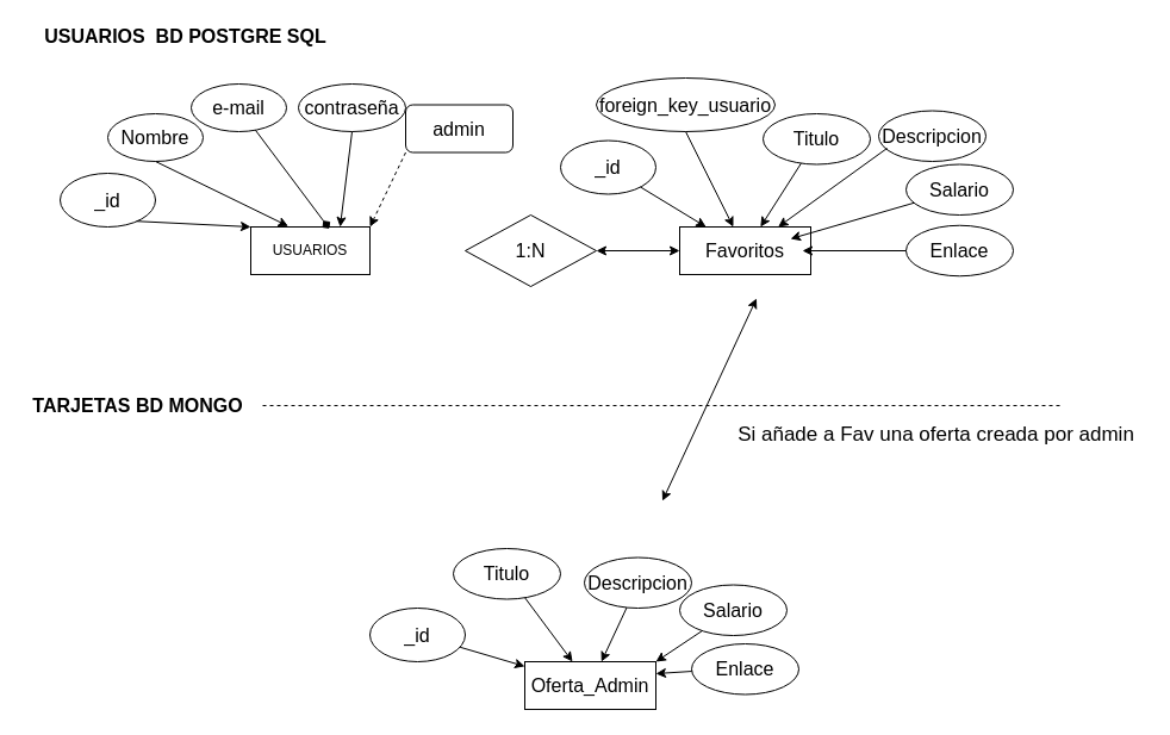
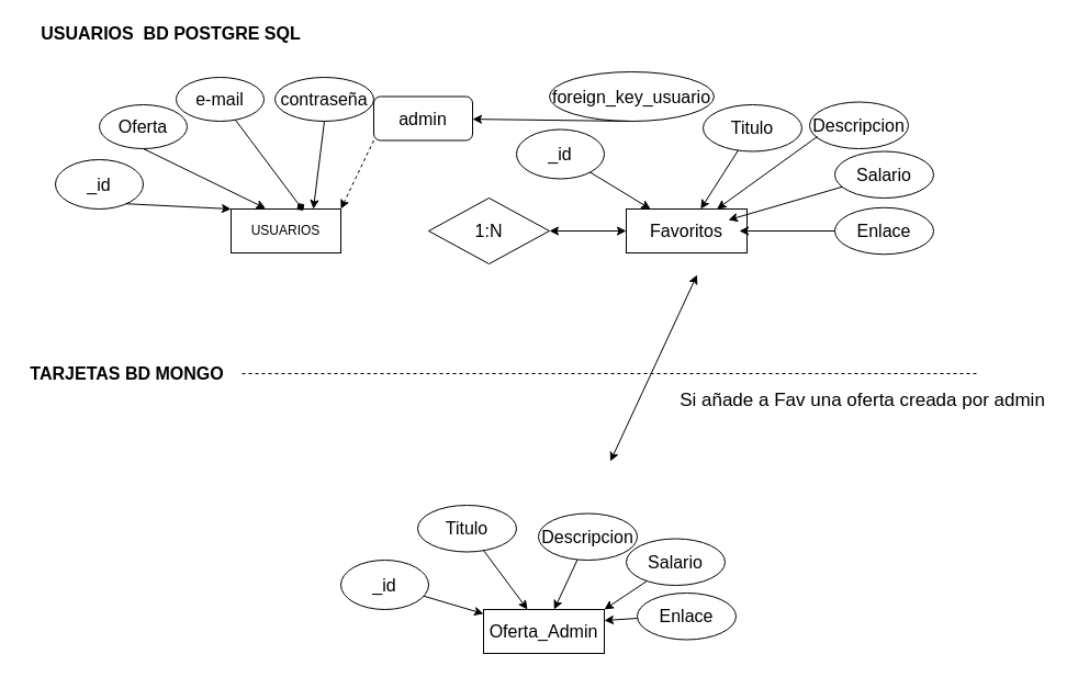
- <mxCell id="4" value="Nombre" style="ellipse;whiteSpace=wrap;html=1;fontSize=16;" parent="1" vertex="1"><mxGeometry x="90" y="95" width="80" height="40" as="geometry" /></mxCell>
+ <mxCell id="4" value="Oferta" style="ellipse;whiteSpace=wrap;html=1;fontSize=16;" parent="1" vertex="1"><mxGeometry x="90" y="95" width="80" height="40" as="geometry" /></mxCell>
- <mxCell id="19" value="" style="endArrow=classic;html=1;rounded=0;fontSize=16;exitX=0.5;exitY=1;exitDx=0;exitDy=0;" parent="1" source="17" target="12" edge="1"><mxGeometry width="50" height="50" relative="1" as="geometry"><mxPoint x="600.015" y="134.999" as="sourcePoint" /><mxPoint x="649.994" y="192.29" as="targetPoint" /></mxGeometry></mxCell>
+ <mxCell id="19" value="" style="endArrow=classic;html=1;rounded=0;fontSize=16;exitX=0.5;exitY=1;exitDx=0;exitDy=0;" parent="1" source="17" target="42" edge="1"><mxGeometry width="50" height="50" relative="1" as="geometry"><mxPoint x="600.015" y="134.999" as="sourcePoint" /><mxPoint x="649.994" y="192.29" as="targetPoint" /></mxGeometry></mxCell>
